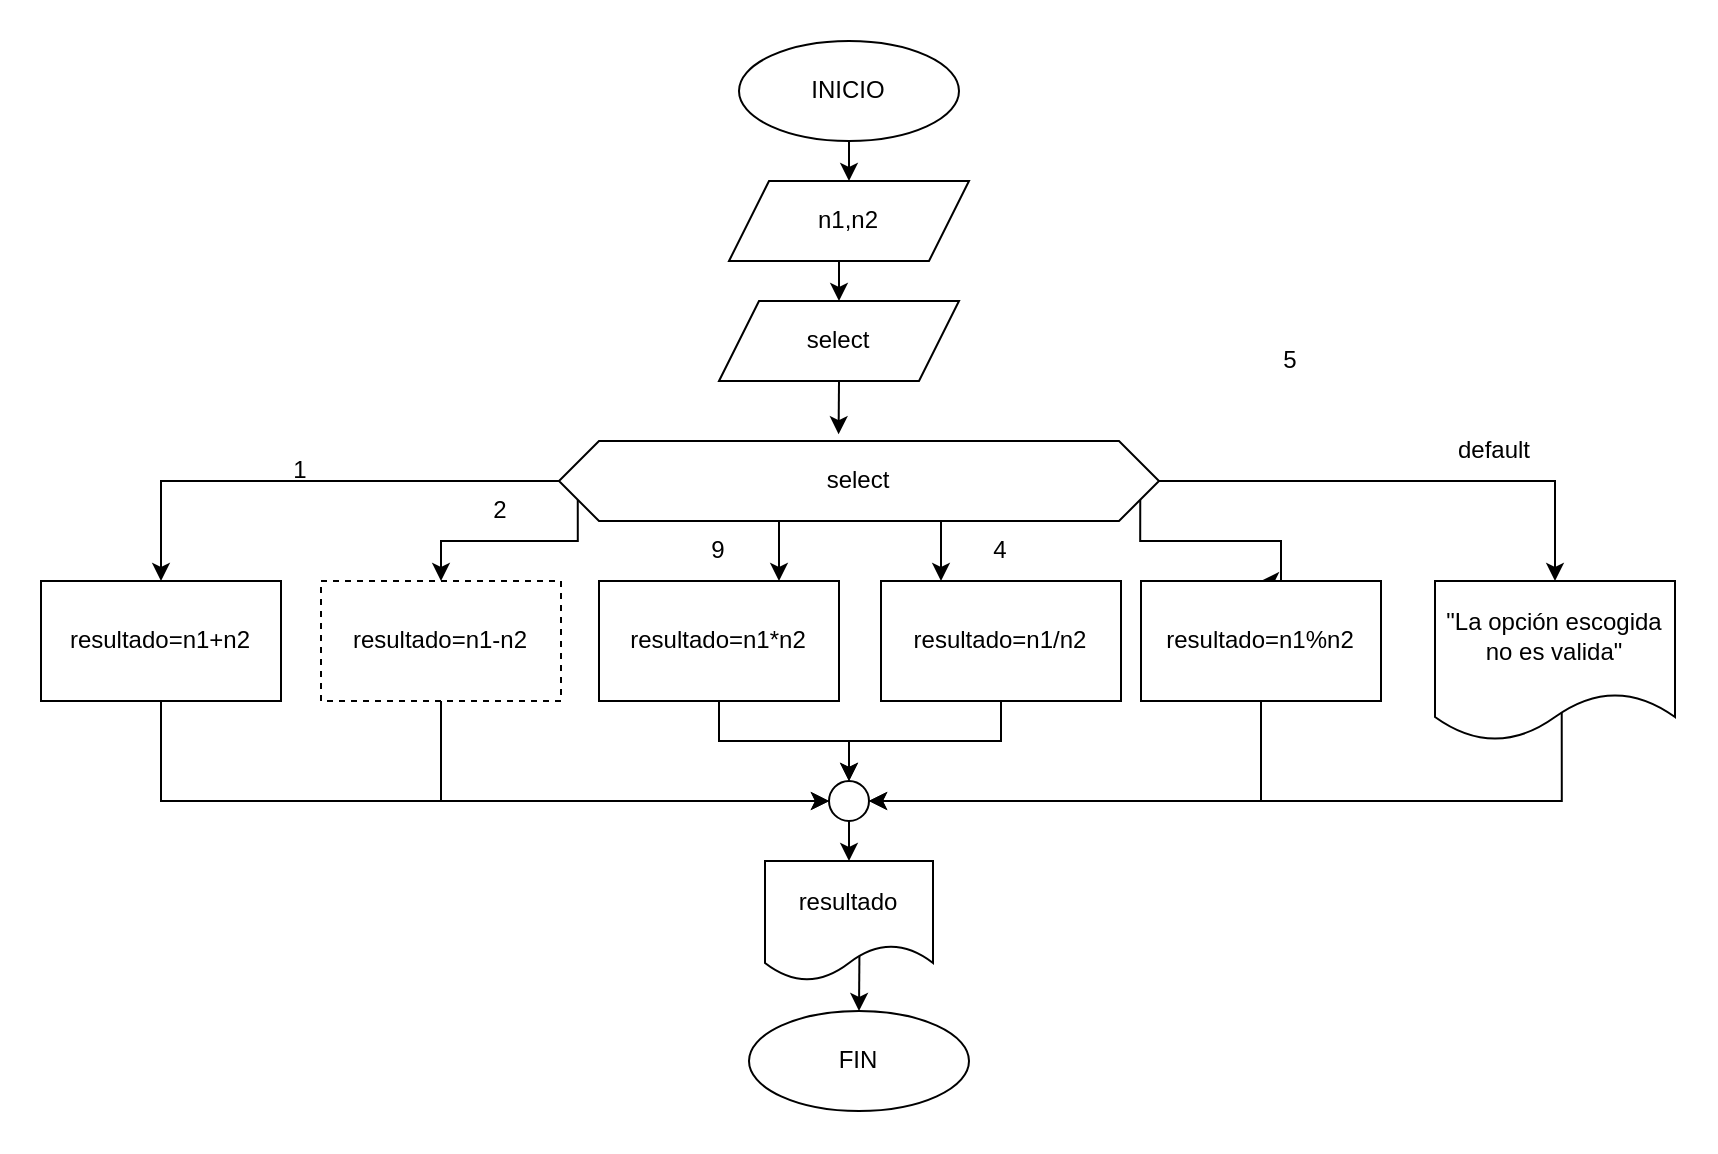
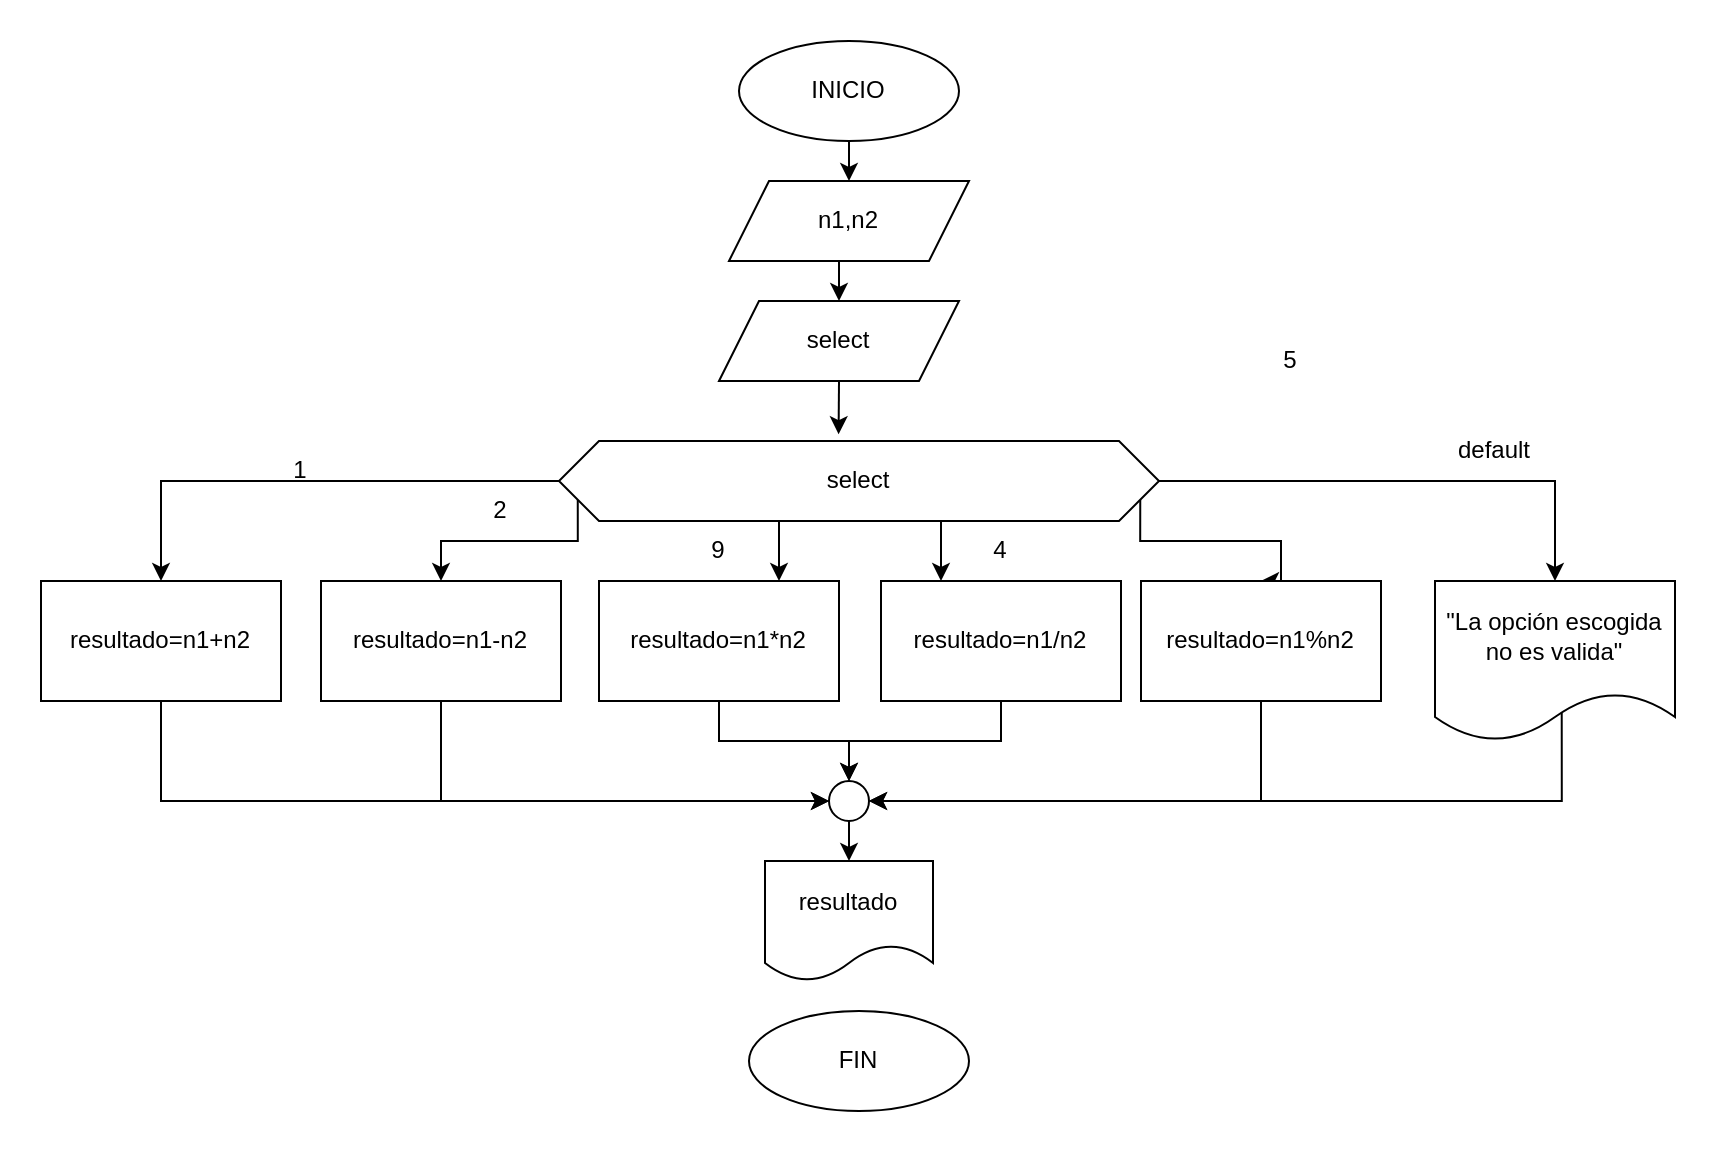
- <mxCell id="18" value="resultado=n1-n2" style="rounded=0;whiteSpace=wrap;html=1;dashed=1;" vertex="1" parent="1"><mxGeometry x="160" y="290" width="120" height="60" as="geometry" /></mxCell>
+ <mxCell id="18" value="resultado=n1-n2" style="rounded=0;whiteSpace=wrap;html=1;" vertex="1" parent="1"><mxGeometry x="160" y="290" width="120" height="60" as="geometry" /></mxCell>
- <mxCell id="11" style="edgeStyle=orthogonalEdgeStyle;rounded=0;orthogonalLoop=1;jettySize=auto;html=1;exitX=0.5;exitY=0;exitDx=0;exitDy=0;entryX=0.562;entryY=0.79;entryDx=0;entryDy=0;entryPerimeter=0;startArrow=classic;startFill=1;endArrow=none;endFill=0;" edge="1" parent="1" source="12" target="27"><mxGeometry relative="1" as="geometry" /></mxCell>
